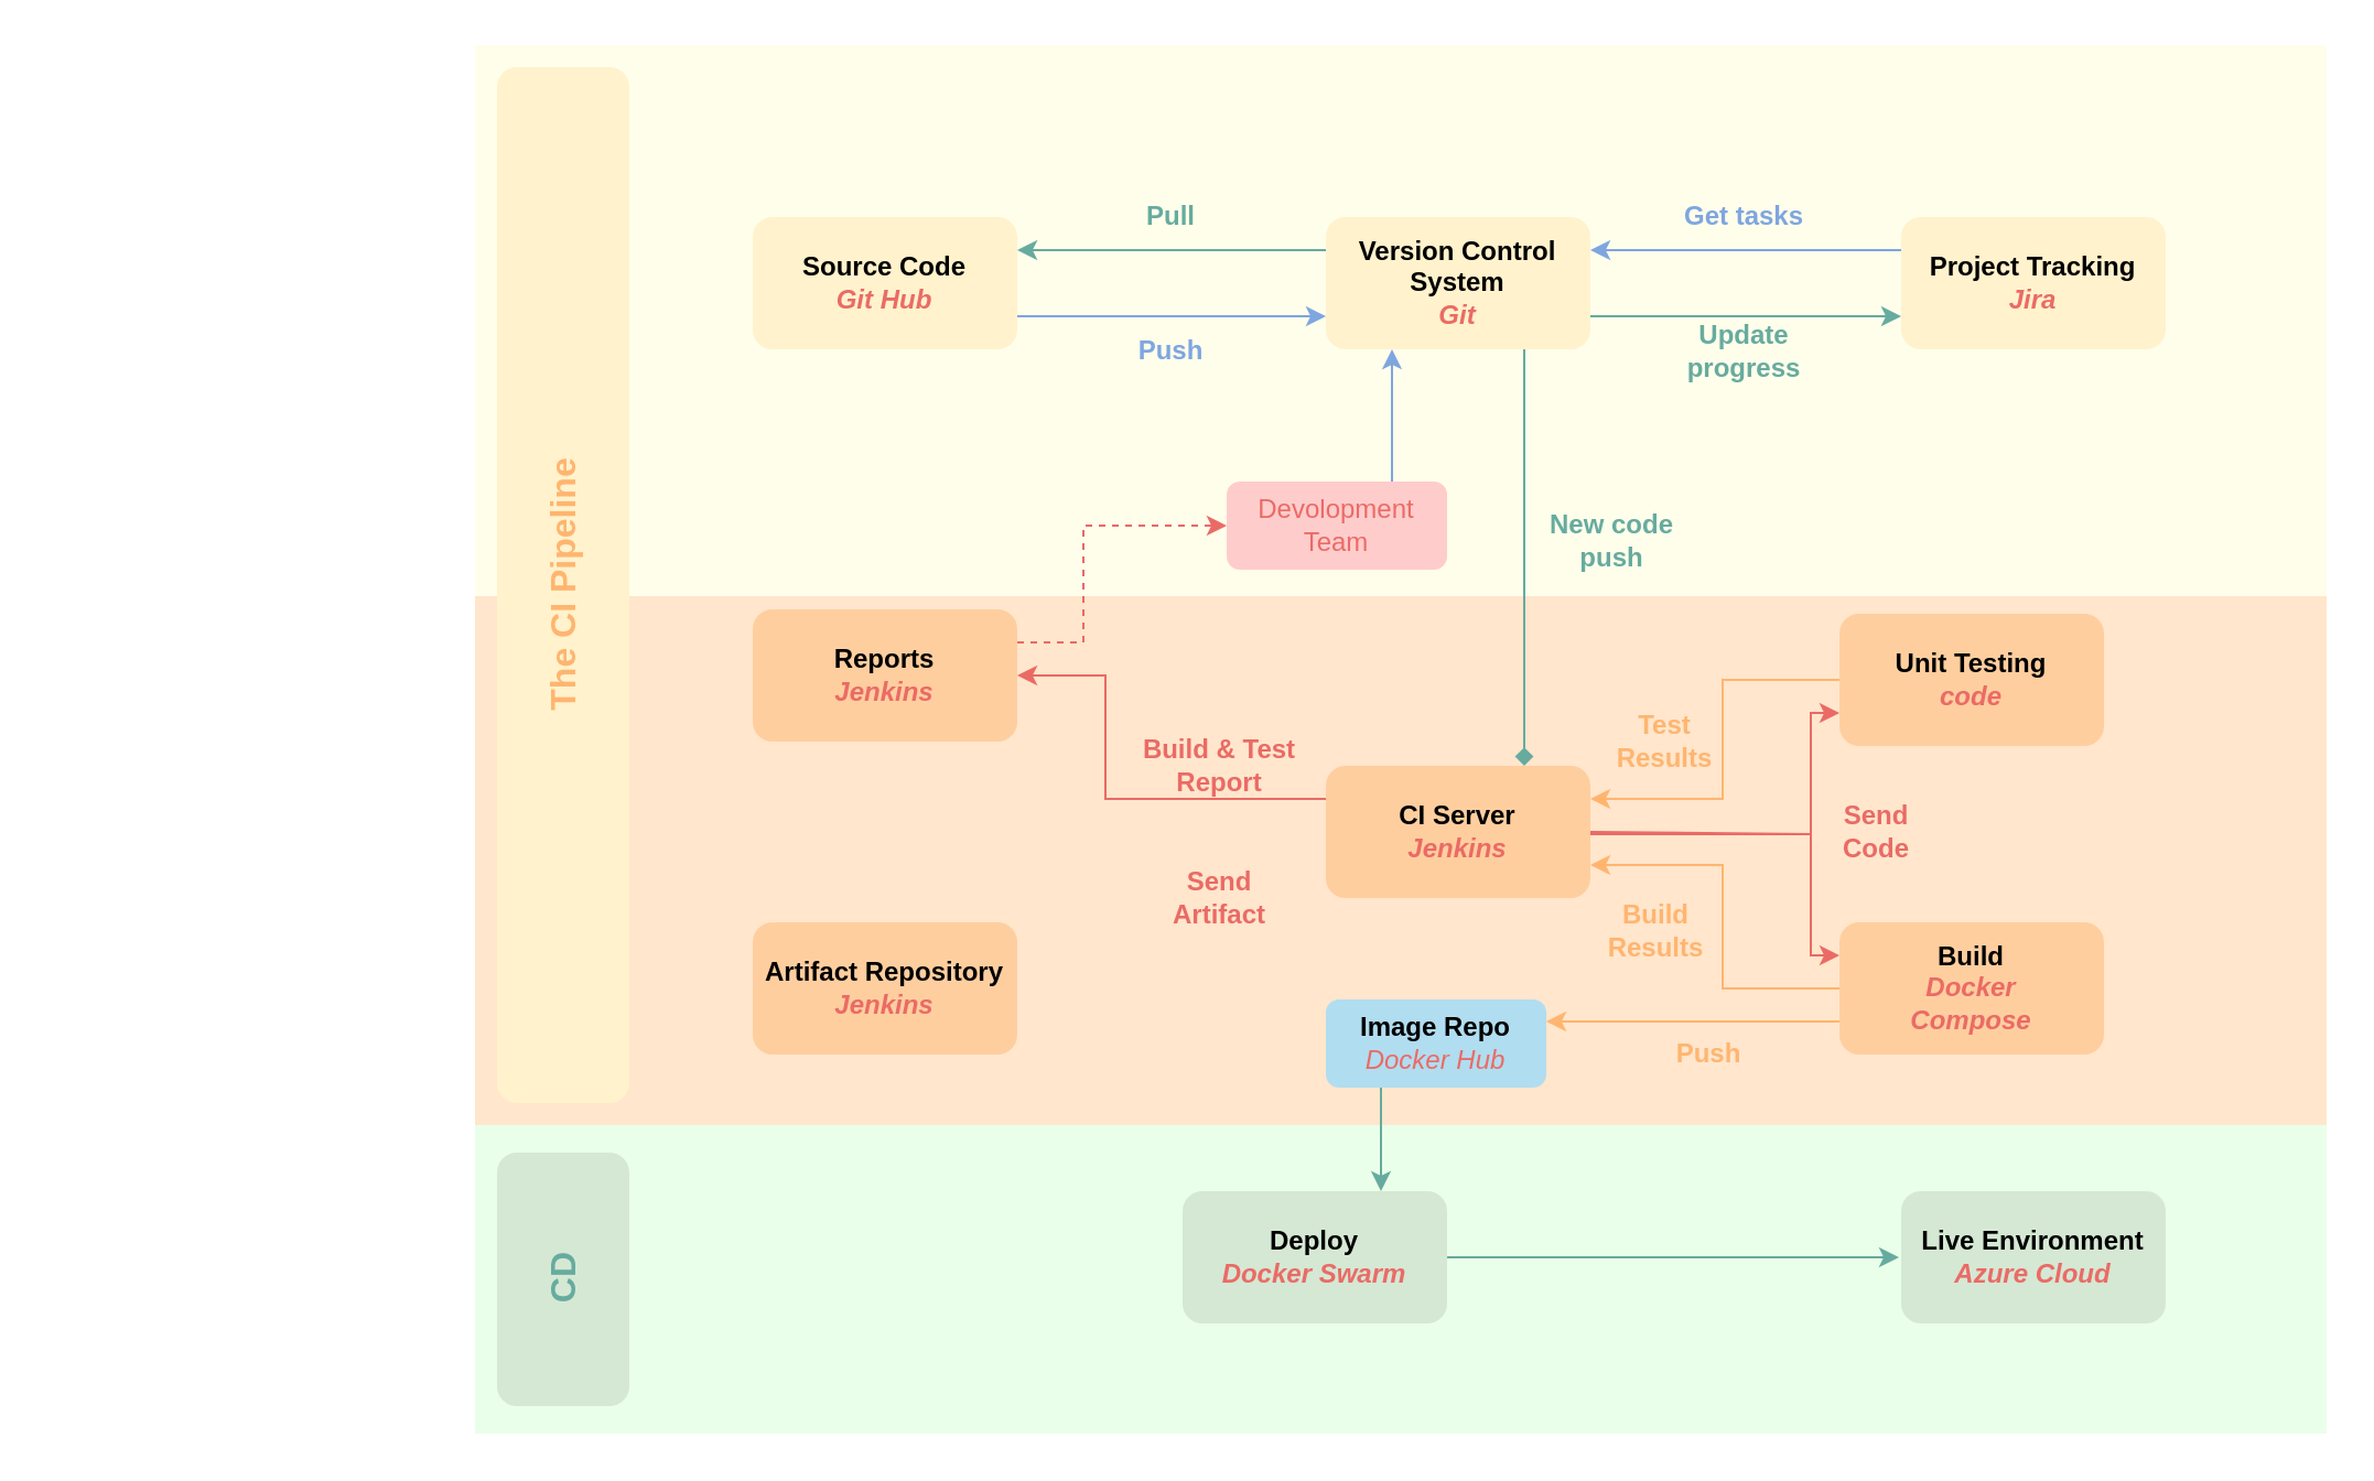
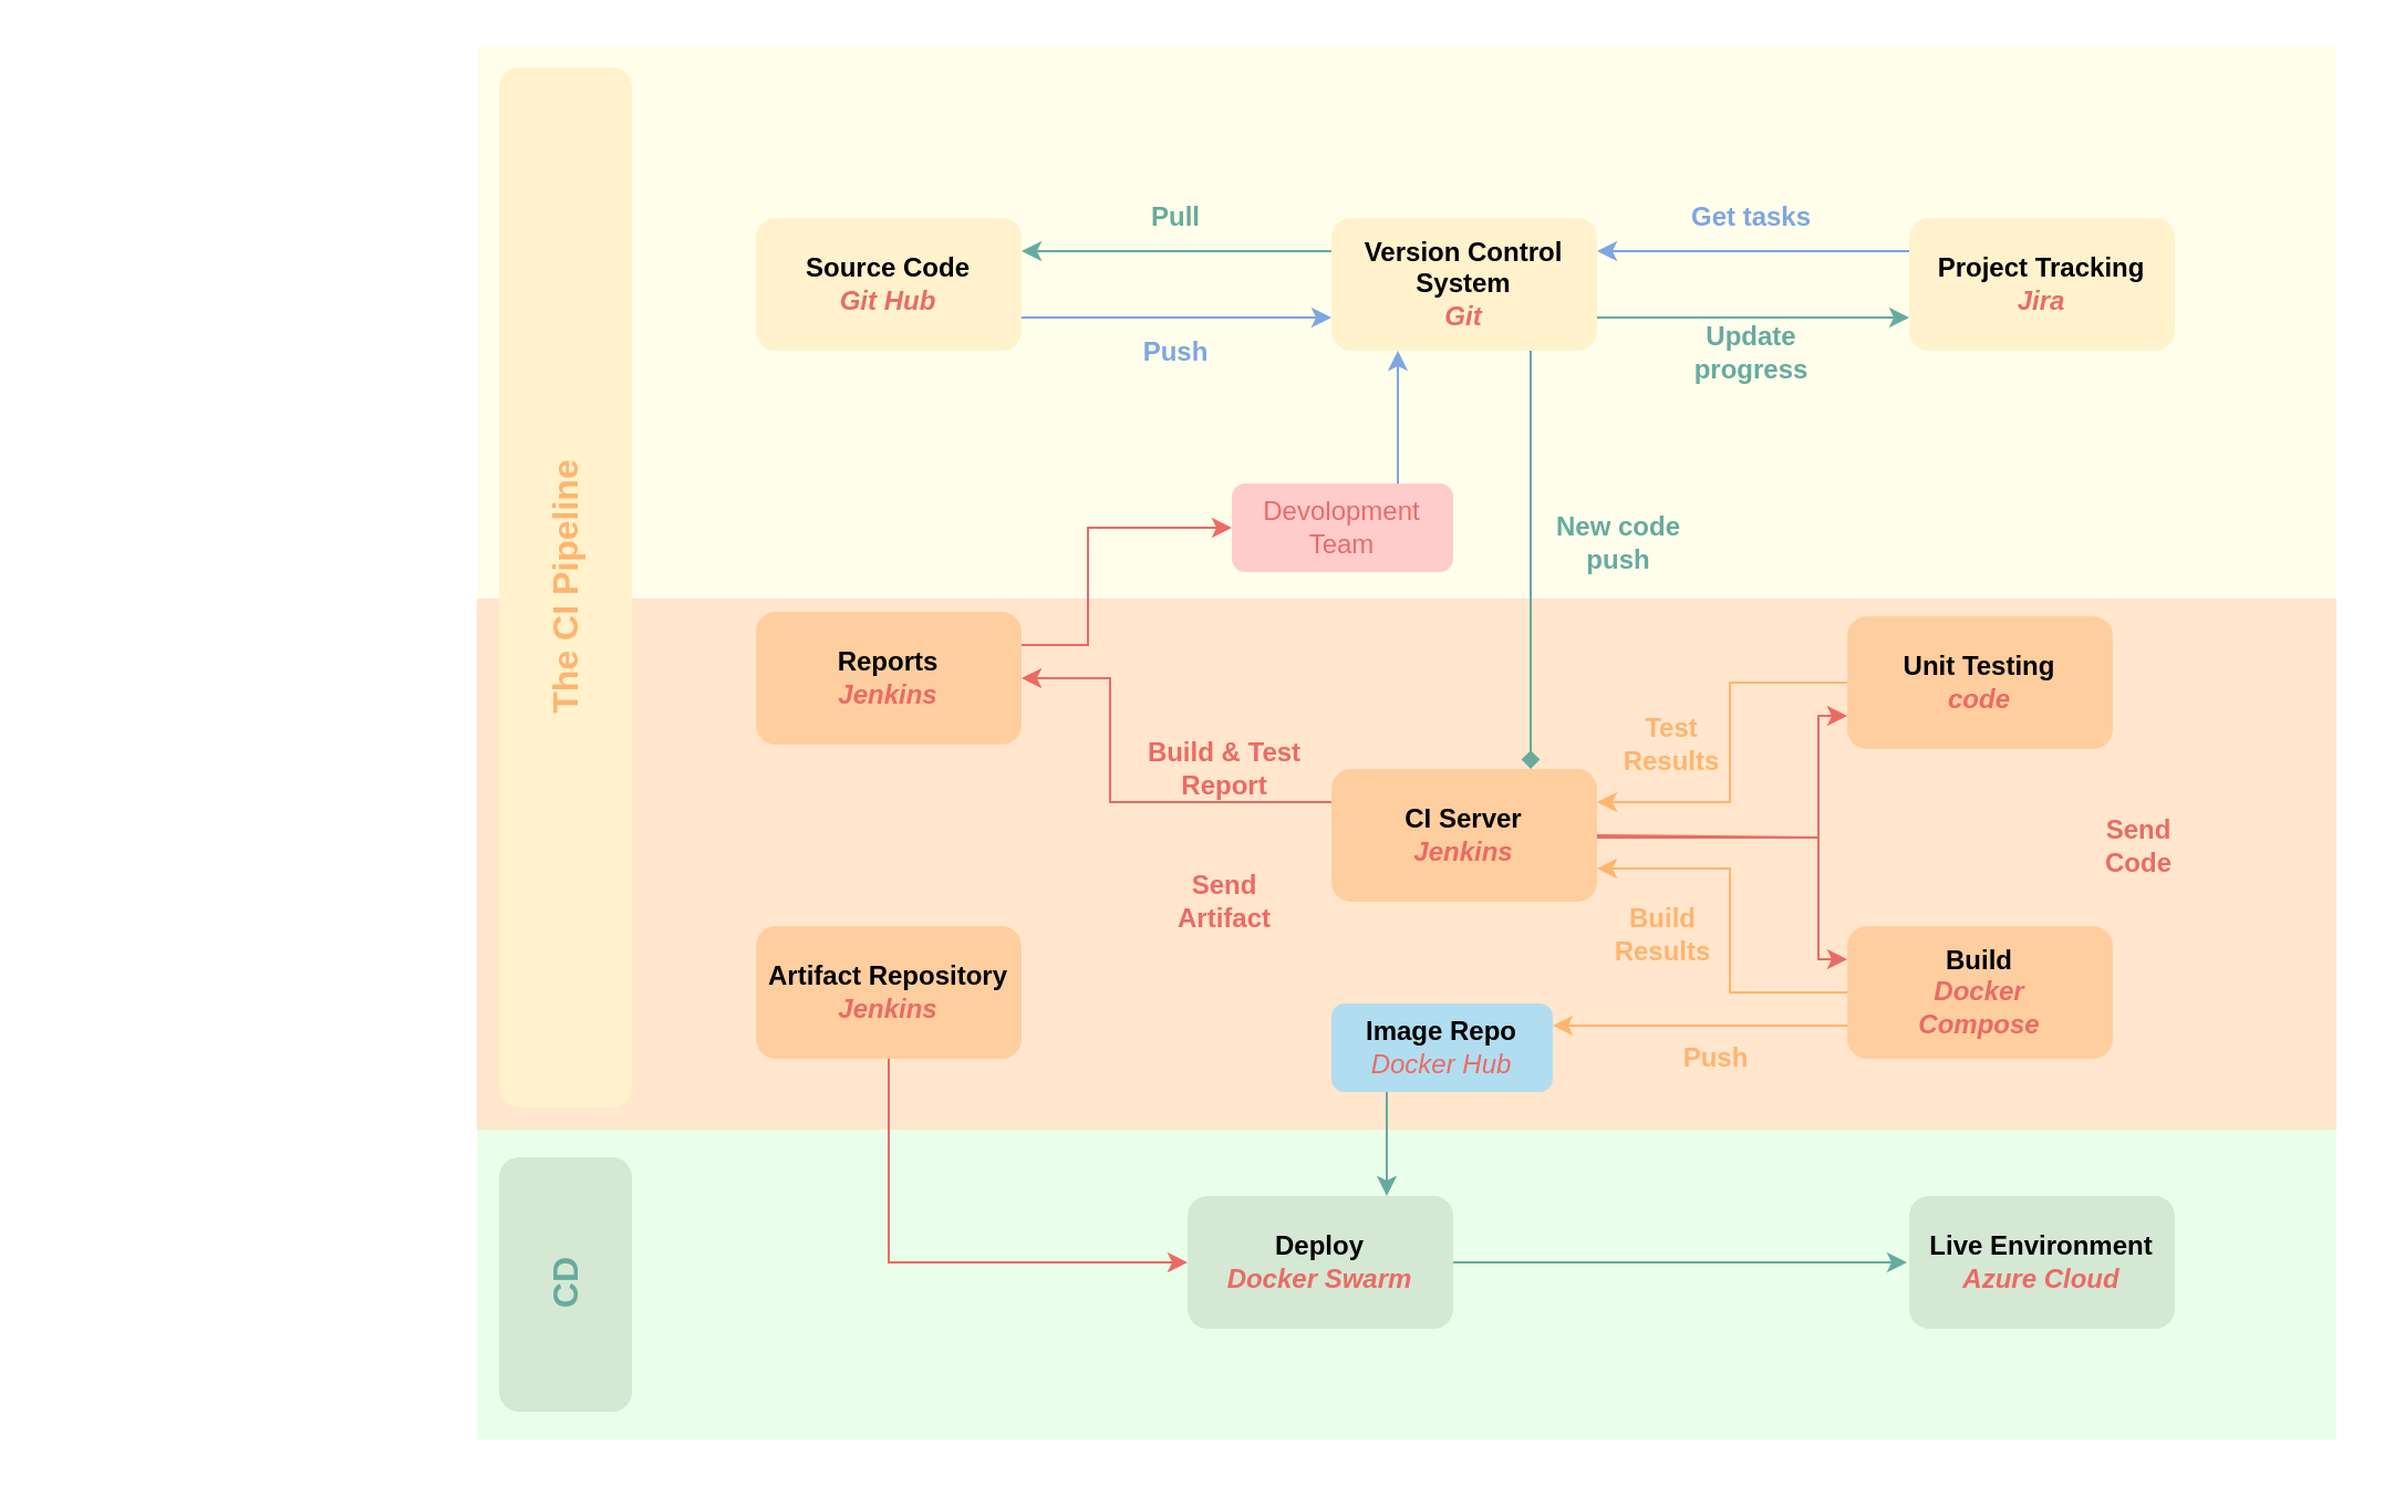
- <mxCell id="39" value="" style="endArrow=classic;html=1;rounded=0;fontColor=#FFB570;strokeColor=#EA6B66;entryX=0;entryY=0.5;entryDx=0;entryDy=0;exitX=1;exitY=0.25;exitDx=0;exitDy=0;dashed=1;" parent="1" source="28" target="41" edge="1"><mxGeometry width="50" height="50" relative="1" as="geometry"><mxPoint x="491" y="270" as="sourcePoint" /><mxPoint x="651" y="330" as="targetPoint" /><Array as="points"><mxPoint x="491" y="291" /><mxPoint x="491" y="238" /></Array></mxGeometry></mxCell>
+ <mxCell id="39" value="" style="endArrow=classic;html=1;rounded=0;fontColor=#FFB570;strokeColor=#EA6B66;entryX=0;entryY=0.5;entryDx=0;entryDy=0;exitX=1;exitY=0.25;exitDx=0;exitDy=0;" parent="1" source="28" target="41" edge="1"><mxGeometry width="50" height="50" relative="1" as="geometry"><mxPoint x="491" y="270" as="sourcePoint" /><mxPoint x="651" y="330" as="targetPoint" /><Array as="points"><mxPoint x="491" y="291" /><mxPoint x="491" y="238" /></Array></mxGeometry></mxCell>
- <mxCell id="34" value="&lt;b&gt;Send&lt;br&gt;Code&lt;br&gt;&lt;/b&gt;" style="text;html=1;strokeColor=none;fillColor=none;align=center;verticalAlign=middle;whiteSpace=wrap;rounded=0;fontColor=#EA6B66;" parent="1" vertex="1"><mxGeometry x="821" y="362" width="60" height="30" as="geometry" /></mxCell>
+ <mxCell id="34" value="&lt;b&gt;Send&lt;br&gt;Code&lt;br&gt;&lt;/b&gt;" style="text;html=1;strokeColor=none;fillColor=none;align=center;verticalAlign=middle;whiteSpace=wrap;rounded=0;fontColor=#EA6B66;" parent="1" vertex="1"><mxGeometry x="936" y="367" width="60" height="30" as="geometry" /></mxCell>
+ <mxCell id="43" value="" style="endArrow=classic;html=1;rounded=0;fontColor=#EA6B66;strokeColor=#EA6B66;exitX=0.5;exitY=1;exitDx=0;exitDy=0;entryX=0;entryY=0.5;entryDx=0;entryDy=0;" parent="1" source="27" target="42" edge="1"><mxGeometry width="50" height="50" relative="1" as="geometry"><mxPoint x="601" y="580" as="sourcePoint" /><mxPoint x="651" y="530" as="targetPoint" /><Array as="points"><mxPoint x="401" y="570" /></Array></mxGeometry></mxCell>
